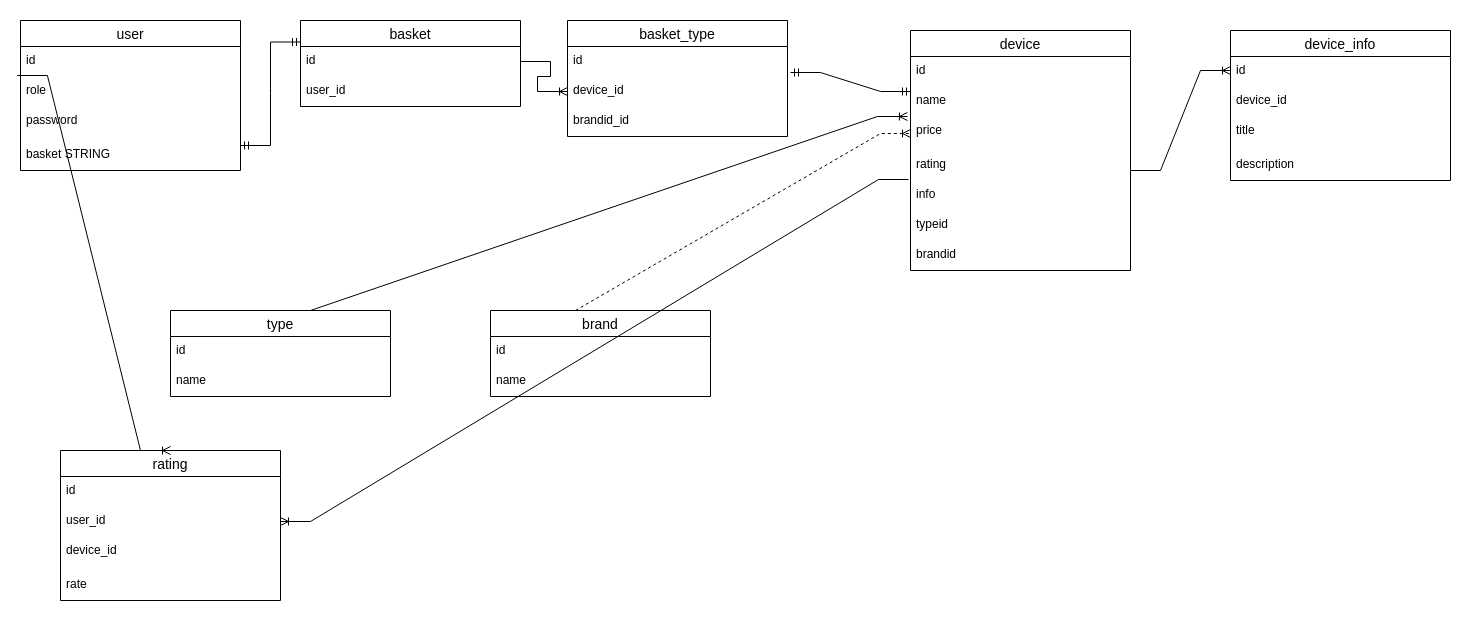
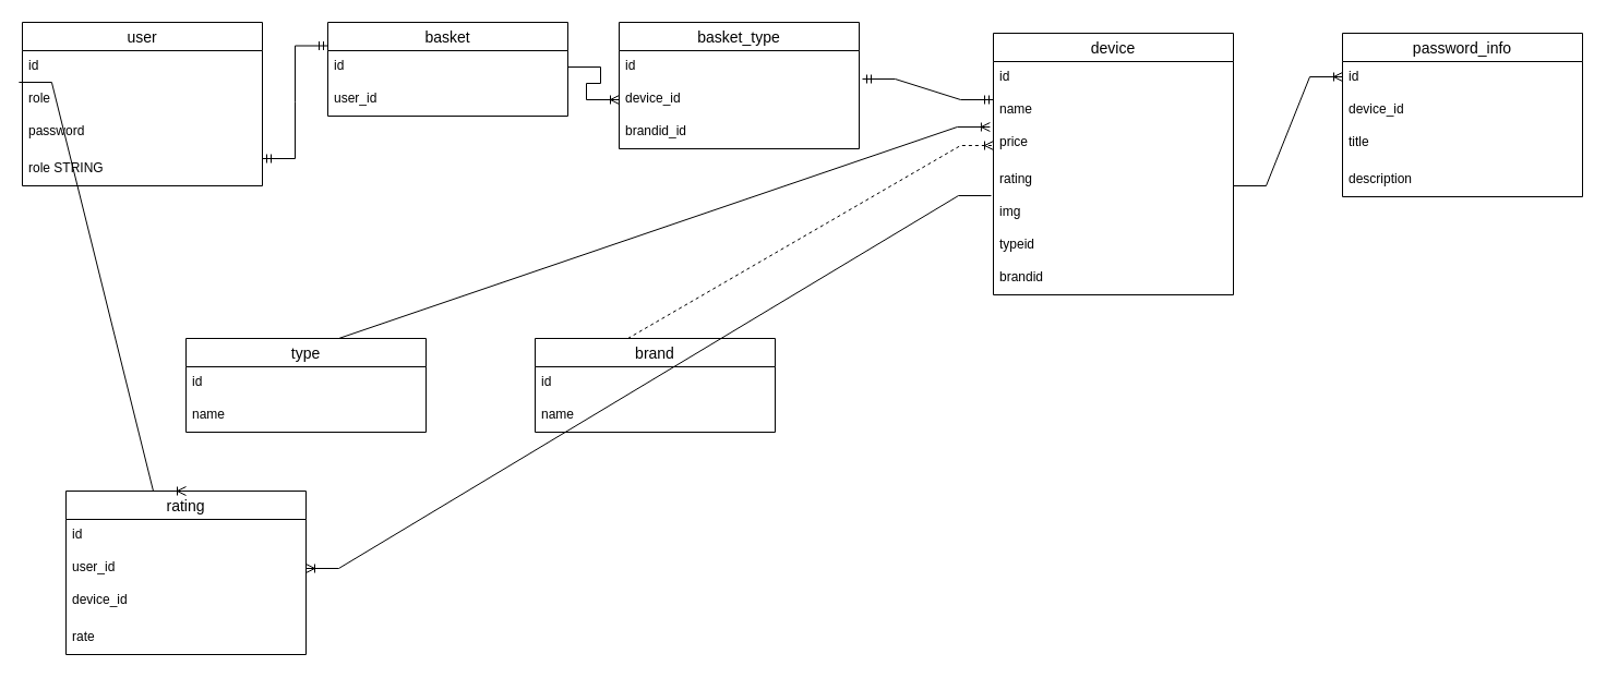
- <mxCell id="27" value="device_info" style="swimlane;fontStyle=0;childLayout=stackLayout;horizontal=1;startSize=26;horizontalStack=0;resizeParent=1;resizeParentMax=0;resizeLast=0;collapsible=1;marginBottom=0;align=center;fontSize=14;" vertex="1" parent="1"><mxGeometry x="1230" y="30" width="220" height="150" as="geometry" /></mxCell>
+ <mxCell id="27" value="password_info" style="swimlane;fontStyle=0;childLayout=stackLayout;horizontal=1;startSize=26;horizontalStack=0;resizeParent=1;resizeParentMax=0;resizeLast=0;collapsible=1;marginBottom=0;align=center;fontSize=14;" vertex="1" parent="1"><mxGeometry x="1230" y="30" width="220" height="150" as="geometry" /></mxCell>
- <mxCell id="6" value="basket STRING&#10;" style="text;strokeColor=none;fillColor=none;spacingLeft=4;spacingRight=4;overflow=hidden;rotatable=0;points=[[0,0.5],[1,0.5]];portConstraint=eastwest;fontSize=12;" vertex="1" parent="2"><mxGeometry y="120" width="220" height="30" as="geometry" /></mxCell>
+ <mxCell id="6" value="role STRING&#10;" style="text;strokeColor=none;fillColor=none;spacingLeft=4;spacingRight=4;overflow=hidden;rotatable=0;points=[[0,0.5],[1,0.5]];portConstraint=eastwest;fontSize=12;" vertex="1" parent="2"><mxGeometry y="120" width="220" height="30" as="geometry" /></mxCell>
- <mxCell id="16" value="info" style="text;strokeColor=none;fillColor=none;spacingLeft=4;spacingRight=4;overflow=hidden;rotatable=0;points=[[0,0.5],[1,0.5]];portConstraint=eastwest;fontSize=12;" vertex="1" parent="11"><mxGeometry y="150" width="220" height="30" as="geometry" /></mxCell>
+ <mxCell id="16" value="img" style="text;strokeColor=none;fillColor=none;spacingLeft=4;spacingRight=4;overflow=hidden;rotatable=0;points=[[0,0.5],[1,0.5]];portConstraint=eastwest;fontSize=12;" vertex="1" parent="11"><mxGeometry y="150" width="220" height="30" as="geometry" /></mxCell>
